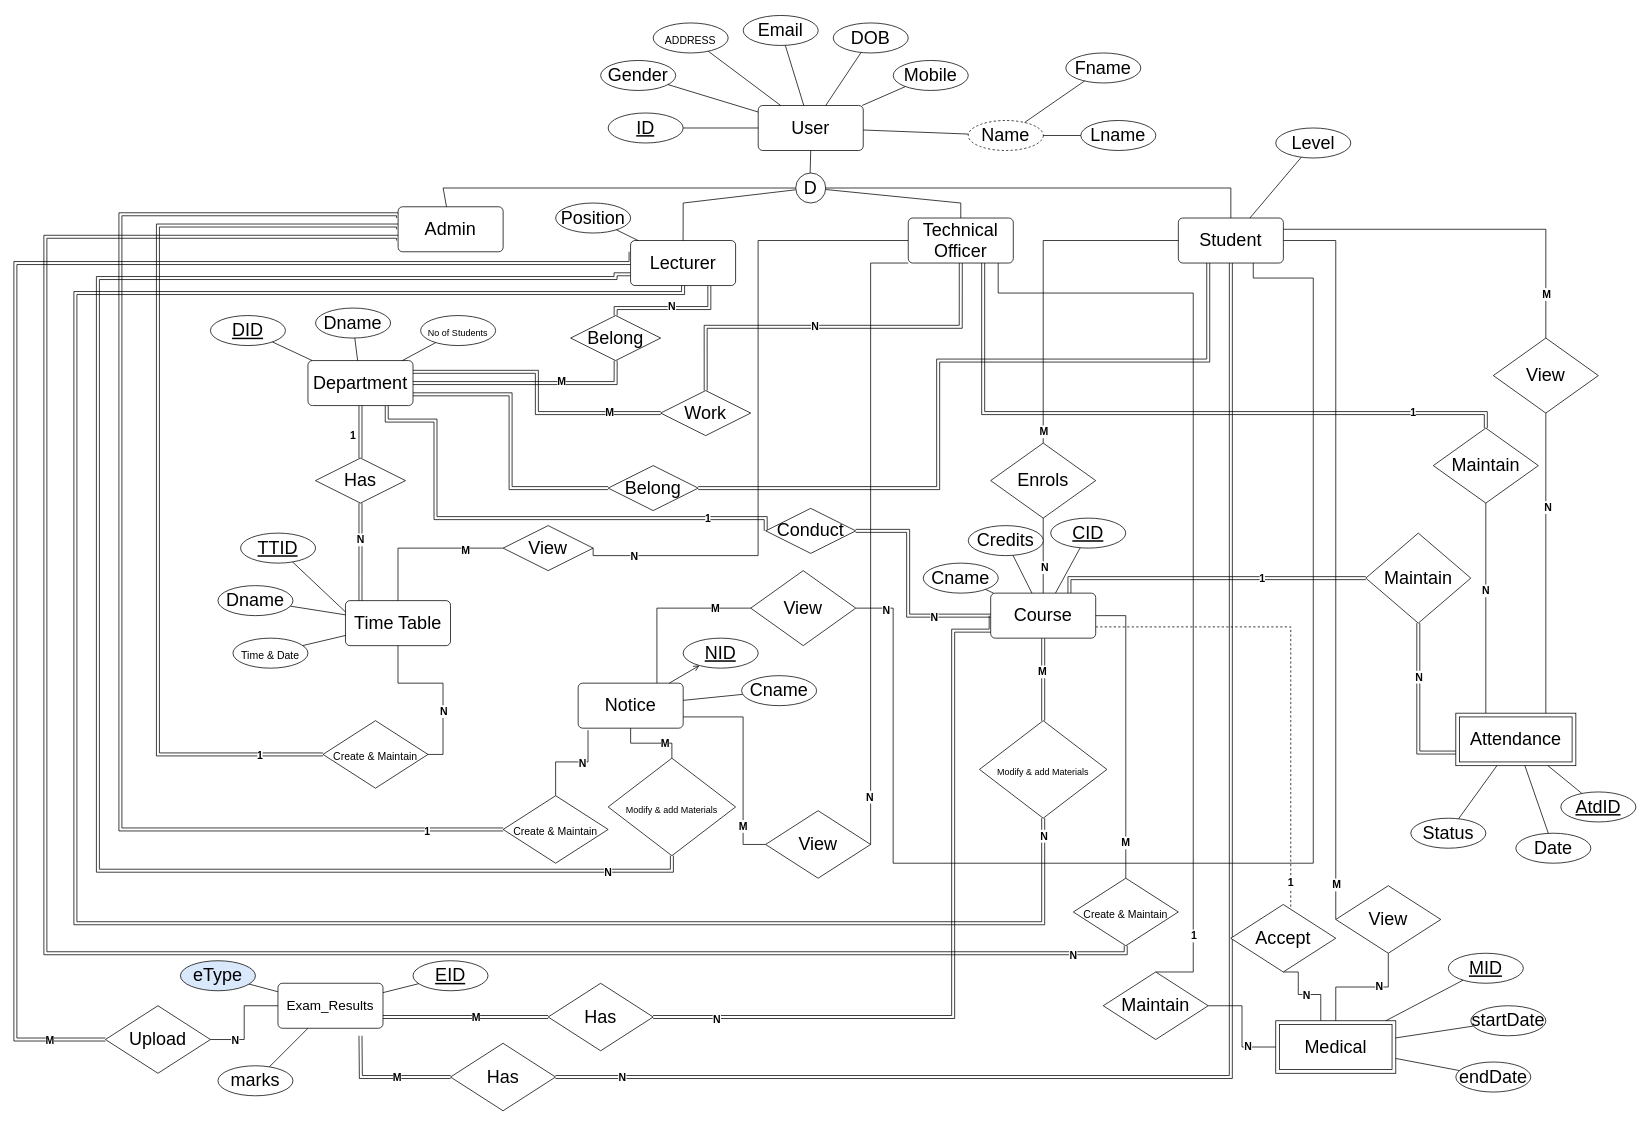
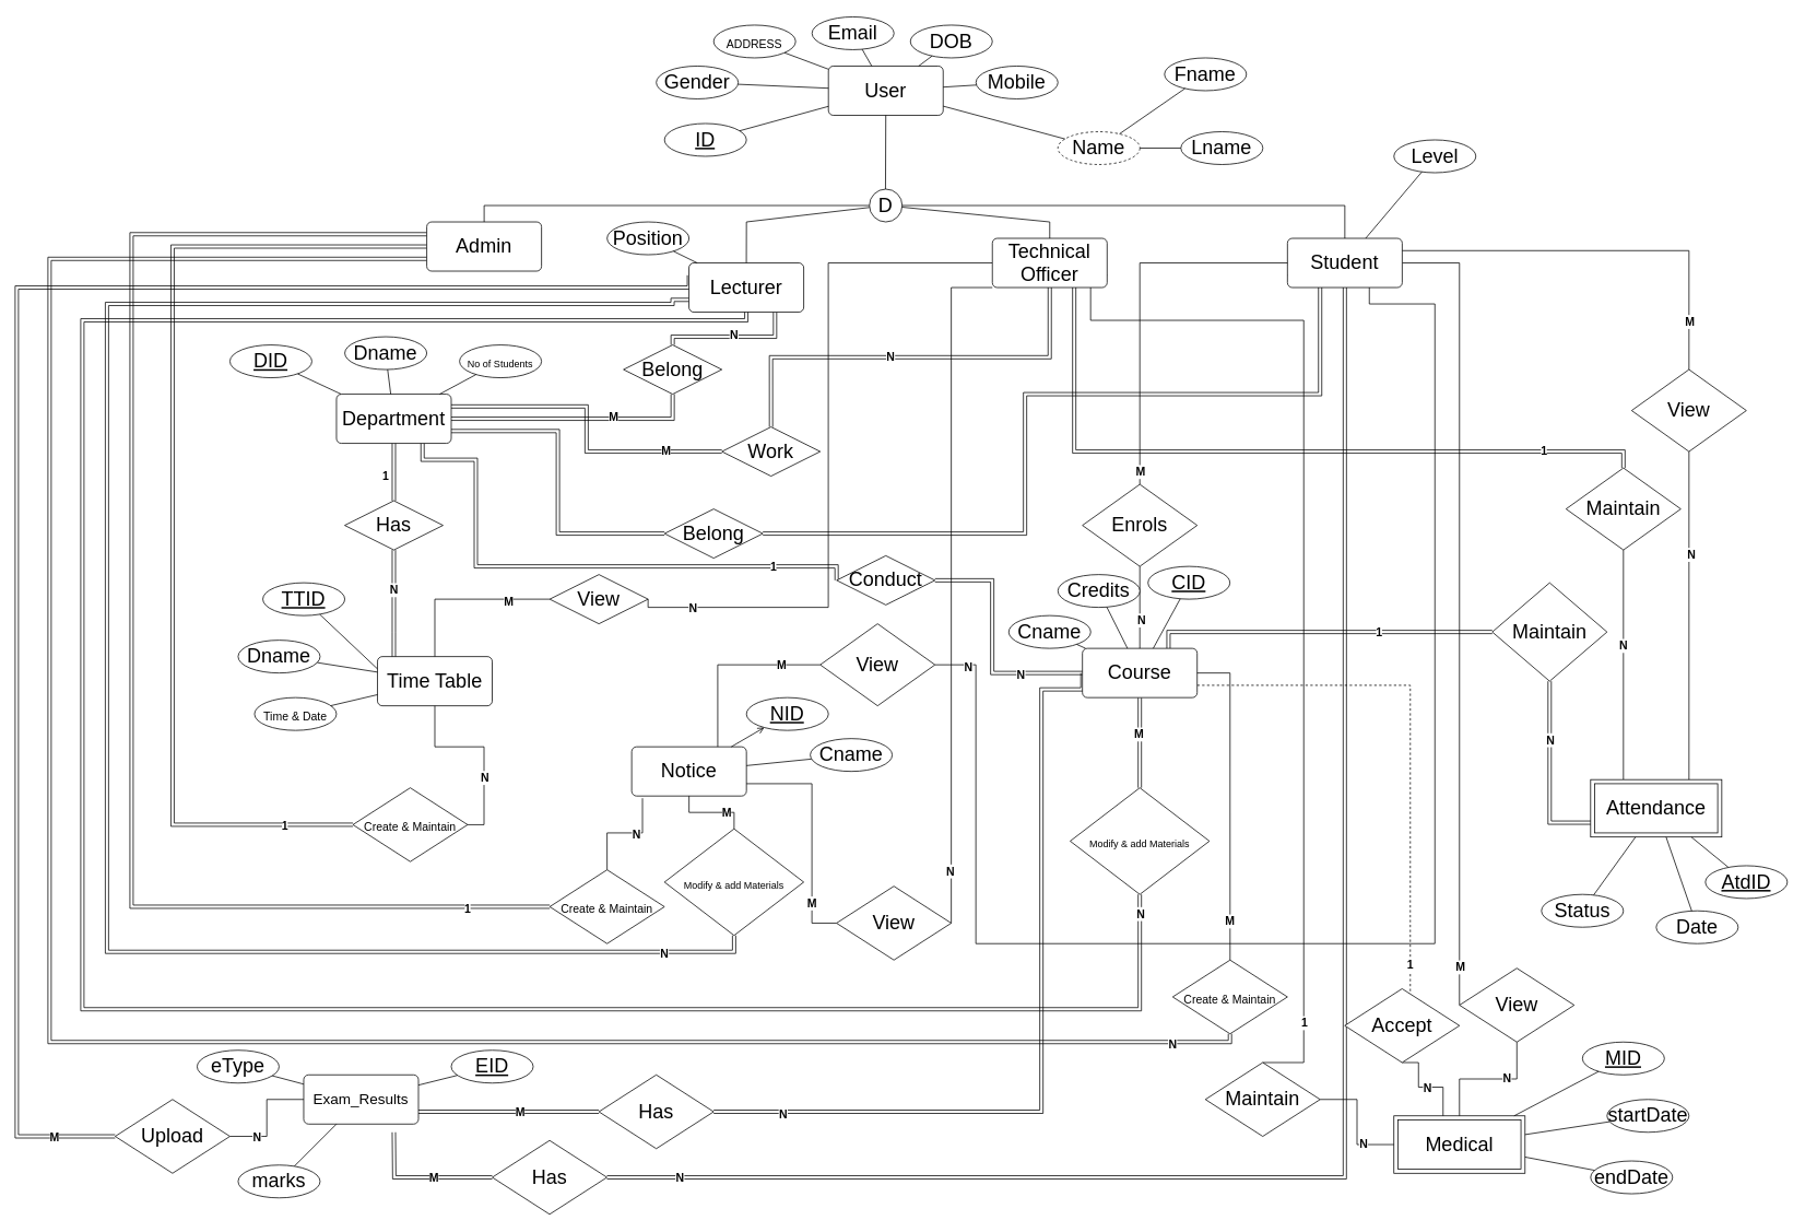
- <mxCell id="2" value="&lt;font style=&quot;font-size: 24px&quot;&gt;User&lt;/font&gt;" style="rounded=1;arcSize=10;whiteSpace=wrap;html=1;align=center;" vertex="1" parent="1"><mxGeometry x="1010.14" y="140" width="140" height="60" as="geometry" /></mxCell>
+ <mxCell id="2" value="&lt;font style=&quot;font-size: 24px&quot;&gt;User&lt;/font&gt;" style="rounded=1;arcSize=10;whiteSpace=wrap;html=1;align=center;" vertex="1" parent="1"><mxGeometry x="1010.14" y="80" width="140" height="60" as="geometry" /></mxCell>
- <mxCell id="9" value="&lt;font style=&quot;font-size: 24px&quot;&gt;Admin&lt;/font&gt;" style="rounded=1;arcSize=10;whiteSpace=wrap;html=1;align=center;" vertex="1" parent="1"><mxGeometry x="530.14" y="275" width="140" height="60" as="geometry" /></mxCell>
+ <mxCell id="9" value="&lt;font style=&quot;font-size: 24px&quot;&gt;Admin&lt;/font&gt;" style="rounded=1;arcSize=10;whiteSpace=wrap;html=1;align=center;" vertex="1" parent="1"><mxGeometry x="520.14" y="270" width="140" height="60" as="geometry" /></mxCell>
- <mxCell id="174" value="eType" style="ellipse;whiteSpace=wrap;html=1;align=center;fontSize=24;fillColor=#dae8fc;" vertex="1" parent="1"><mxGeometry x="240" y="1280" width="100" height="40" as="geometry" /></mxCell>
+ <mxCell id="174" value="eType" style="ellipse;whiteSpace=wrap;html=1;align=center;fontSize=24;" vertex="1" parent="1"><mxGeometry x="240" y="1280" width="100" height="40" as="geometry" /></mxCell>
